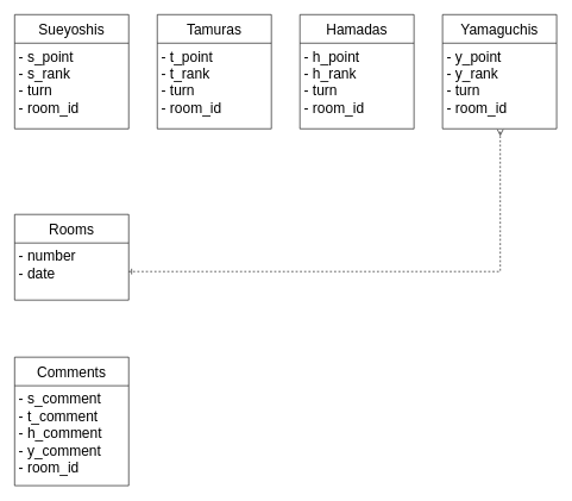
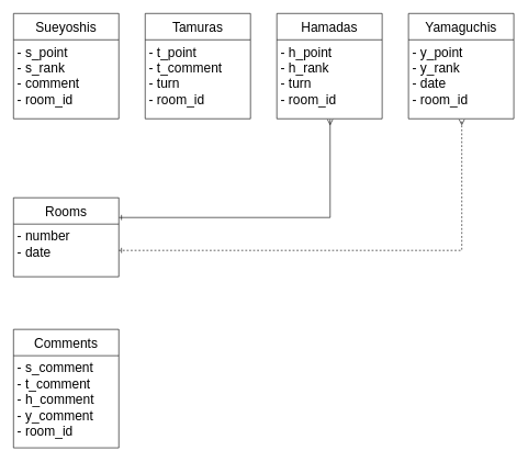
- <mxCell id="3" value="- s_point&#10;- s_rank&#10;- turn&#10;- room_id&#10;" style="text;strokeColor=none;fillColor=none;spacingLeft=4;spacingRight=4;overflow=hidden;rotatable=0;points=[[0,0.5],[1,0.5]];portConstraint=eastwest;fontSize=20;" vertex="1" parent="2"><mxGeometry y="40" width="160" height="120" as="geometry" /></mxCell>
+ <mxCell id="3" value="- s_point&#10;- s_rank&#10;- comment&#10;- room_id&#10;" style="text;strokeColor=none;fillColor=none;spacingLeft=4;spacingRight=4;overflow=hidden;rotatable=0;points=[[0,0.5],[1,0.5]];portConstraint=eastwest;fontSize=20;" vertex="1" parent="2"><mxGeometry y="40" width="160" height="120" as="geometry" /></mxCell>
- <mxCell id="5" value="- t_point&#10;- t_rank&#10;- turn&#10;- room_id&#10;" style="text;strokeColor=none;fillColor=none;spacingLeft=4;spacingRight=4;overflow=hidden;rotatable=0;points=[[0,0.5],[1,0.5]];portConstraint=eastwest;fontSize=20;" vertex="1" parent="4"><mxGeometry y="40" width="160" height="120" as="geometry" /></mxCell>
+ <mxCell id="5" value="- t_point&#10;- t_comment&#10;- turn&#10;- room_id&#10;" style="text;strokeColor=none;fillColor=none;spacingLeft=4;spacingRight=4;overflow=hidden;rotatable=0;points=[[0,0.5],[1,0.5]];portConstraint=eastwest;fontSize=20;" vertex="1" parent="4"><mxGeometry y="40" width="160" height="120" as="geometry" /></mxCell>
- <mxCell id="9" value="- y_point&#10;- y_rank&#10;- turn&#10;- room_id&#10;" style="text;strokeColor=none;fillColor=none;spacingLeft=4;spacingRight=4;overflow=hidden;rotatable=0;points=[[0,0.5],[1,0.5]];portConstraint=eastwest;fontSize=20;" vertex="1" parent="8"><mxGeometry y="40" width="160" height="120" as="geometry" /></mxCell>
+ <mxCell id="9" value="- y_point&#10;- y_rank&#10;- date&#10;- room_id&#10;" style="text;strokeColor=none;fillColor=none;spacingLeft=4;spacingRight=4;overflow=hidden;rotatable=0;points=[[0,0.5],[1,0.5]];portConstraint=eastwest;fontSize=20;" vertex="1" parent="8"><mxGeometry y="40" width="160" height="120" as="geometry" /></mxCell>
+ <mxCell id="10" style="edgeStyle=orthogonalEdgeStyle;rounded=0;orthogonalLoop=1;jettySize=auto;html=1;exitX=1;exitY=0.25;exitDx=0;exitDy=0;entryX=0.506;entryY=1.008;entryDx=0;entryDy=0;entryPerimeter=0;startArrow=ERone;startFill=0;endArrow=ERmany;endFill=0;fontSize=20;" edge="1" parent="1" source="11" target="7"><mxGeometry relative="1" as="geometry" /></mxCell>
